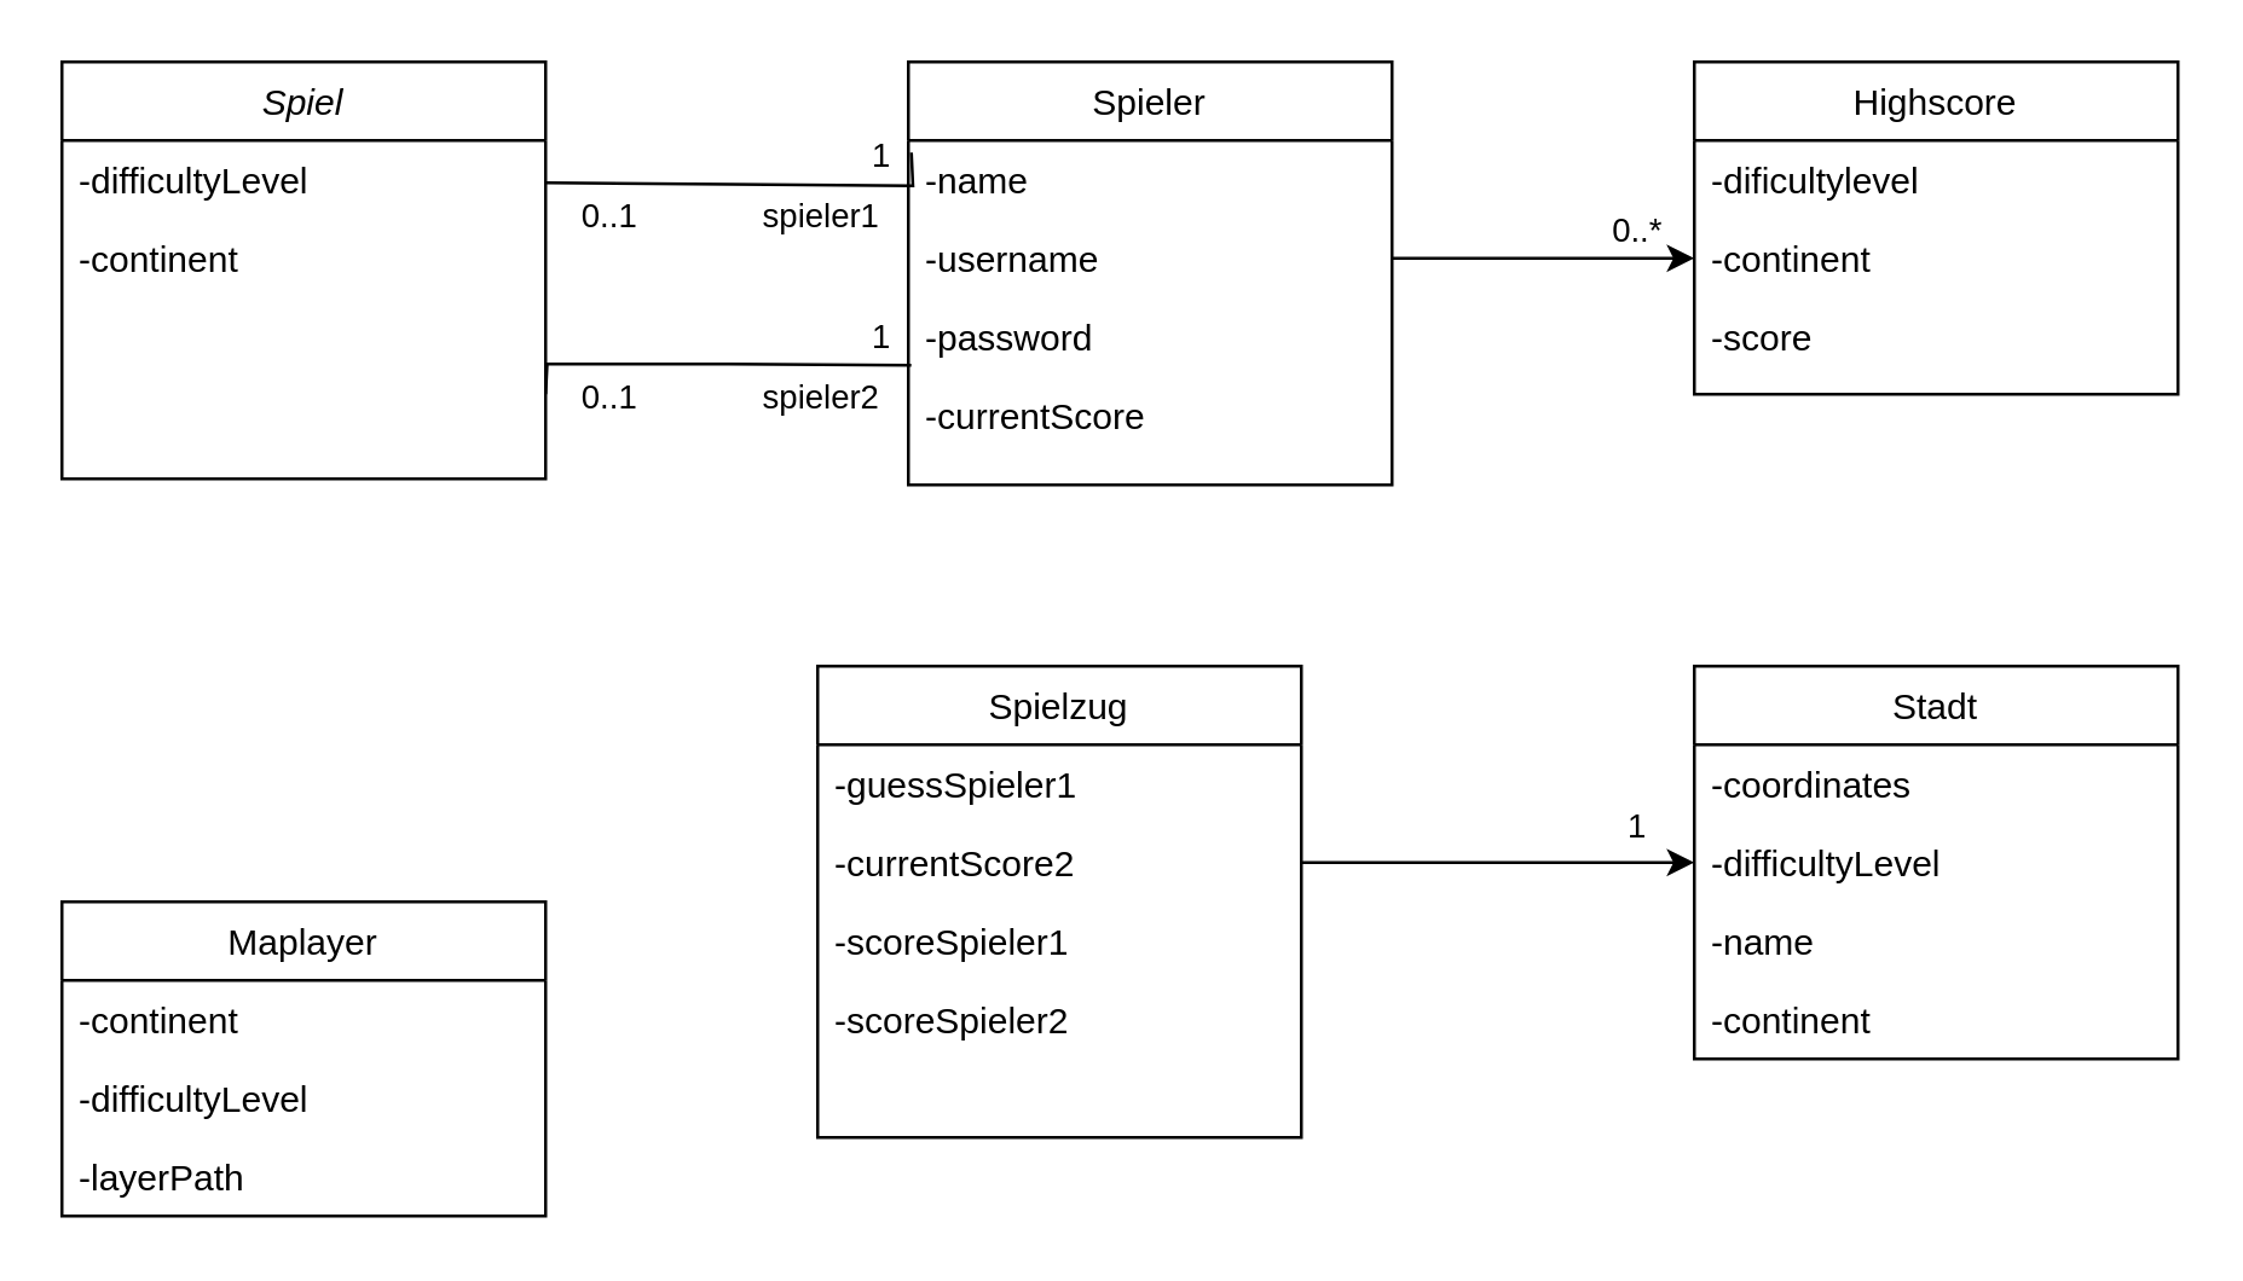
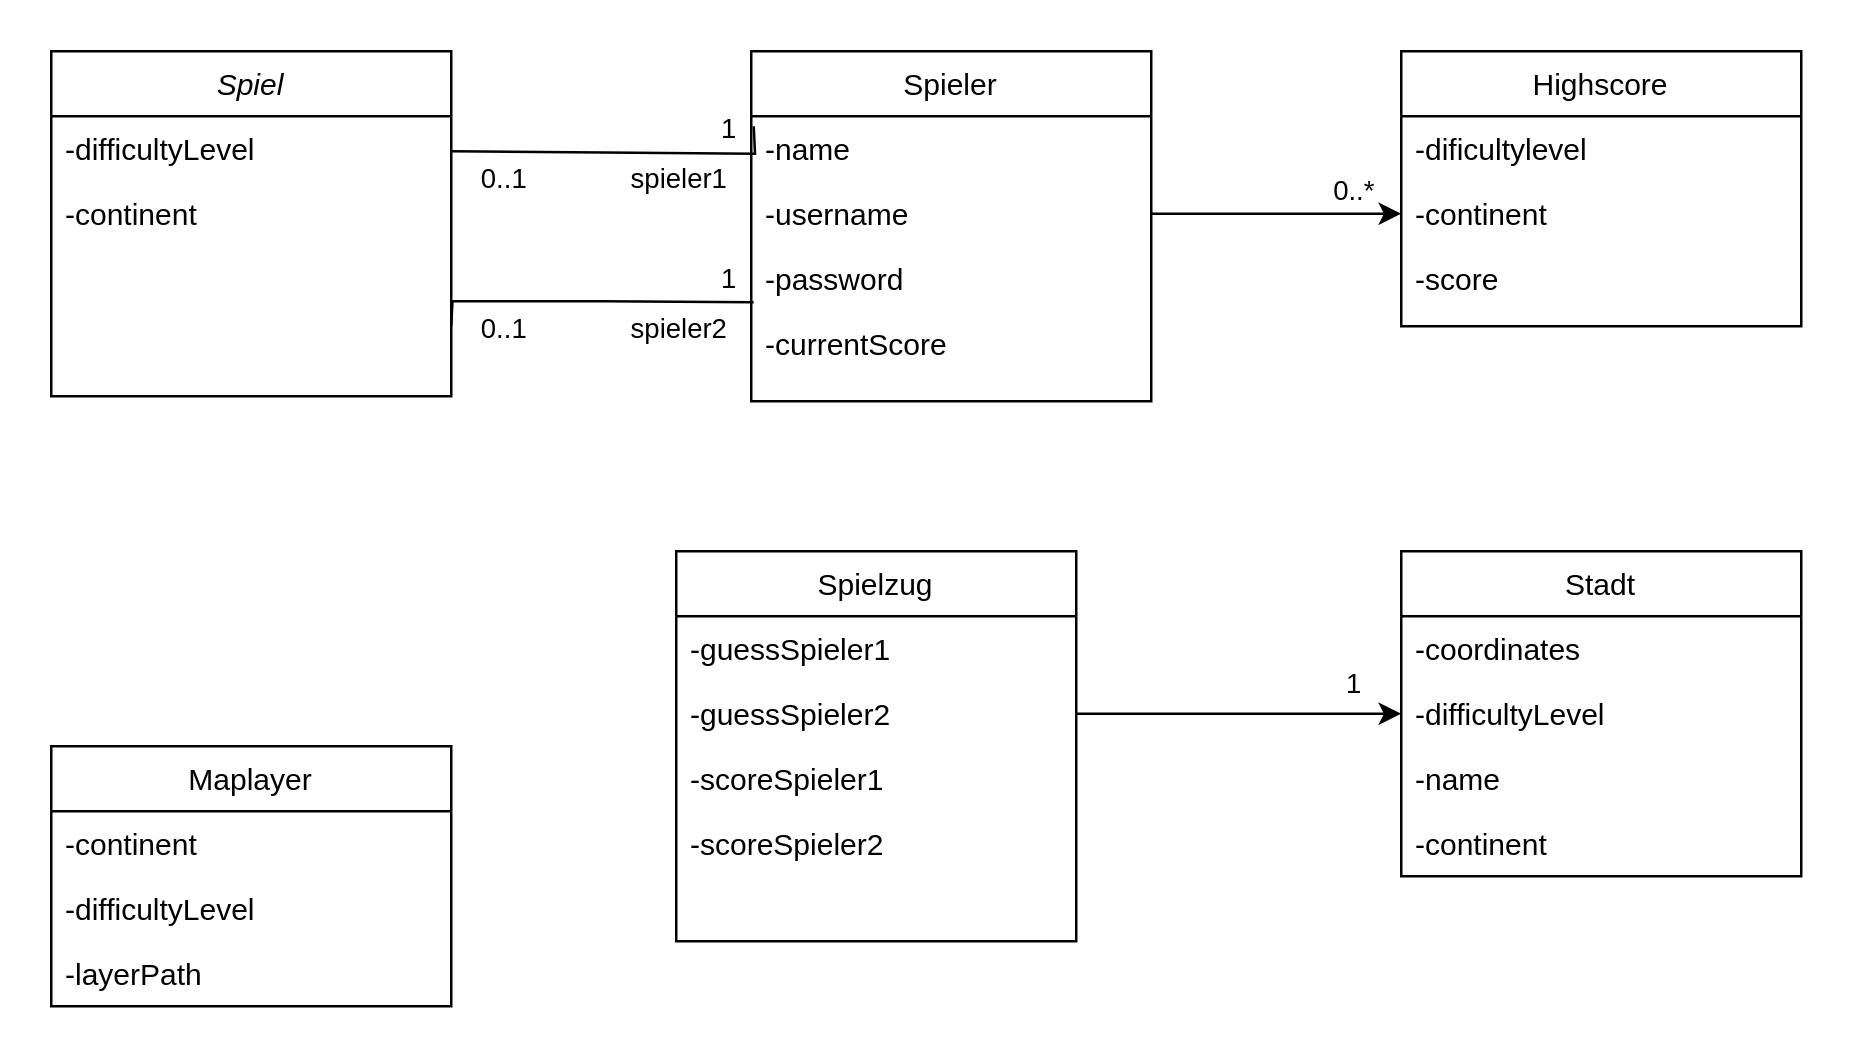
- <mxCell id="7" value="-currentScore2" style="text;align=left;verticalAlign=top;spacingLeft=4;spacingRight=4;overflow=hidden;rotatable=0;points=[[0,0.5],[1,0.5]];portConstraint=eastwest;rounded=0;shadow=0;html=0;" parent="5" vertex="1"><mxGeometry y="52" width="160" height="26" as="geometry" /></mxCell>
+ <mxCell id="7" value="-guessSpieler2" style="text;align=left;verticalAlign=top;spacingLeft=4;spacingRight=4;overflow=hidden;rotatable=0;points=[[0,0.5],[1,0.5]];portConstraint=eastwest;rounded=0;shadow=0;html=0;" parent="5" vertex="1"><mxGeometry y="52" width="160" height="26" as="geometry" /></mxCell>
